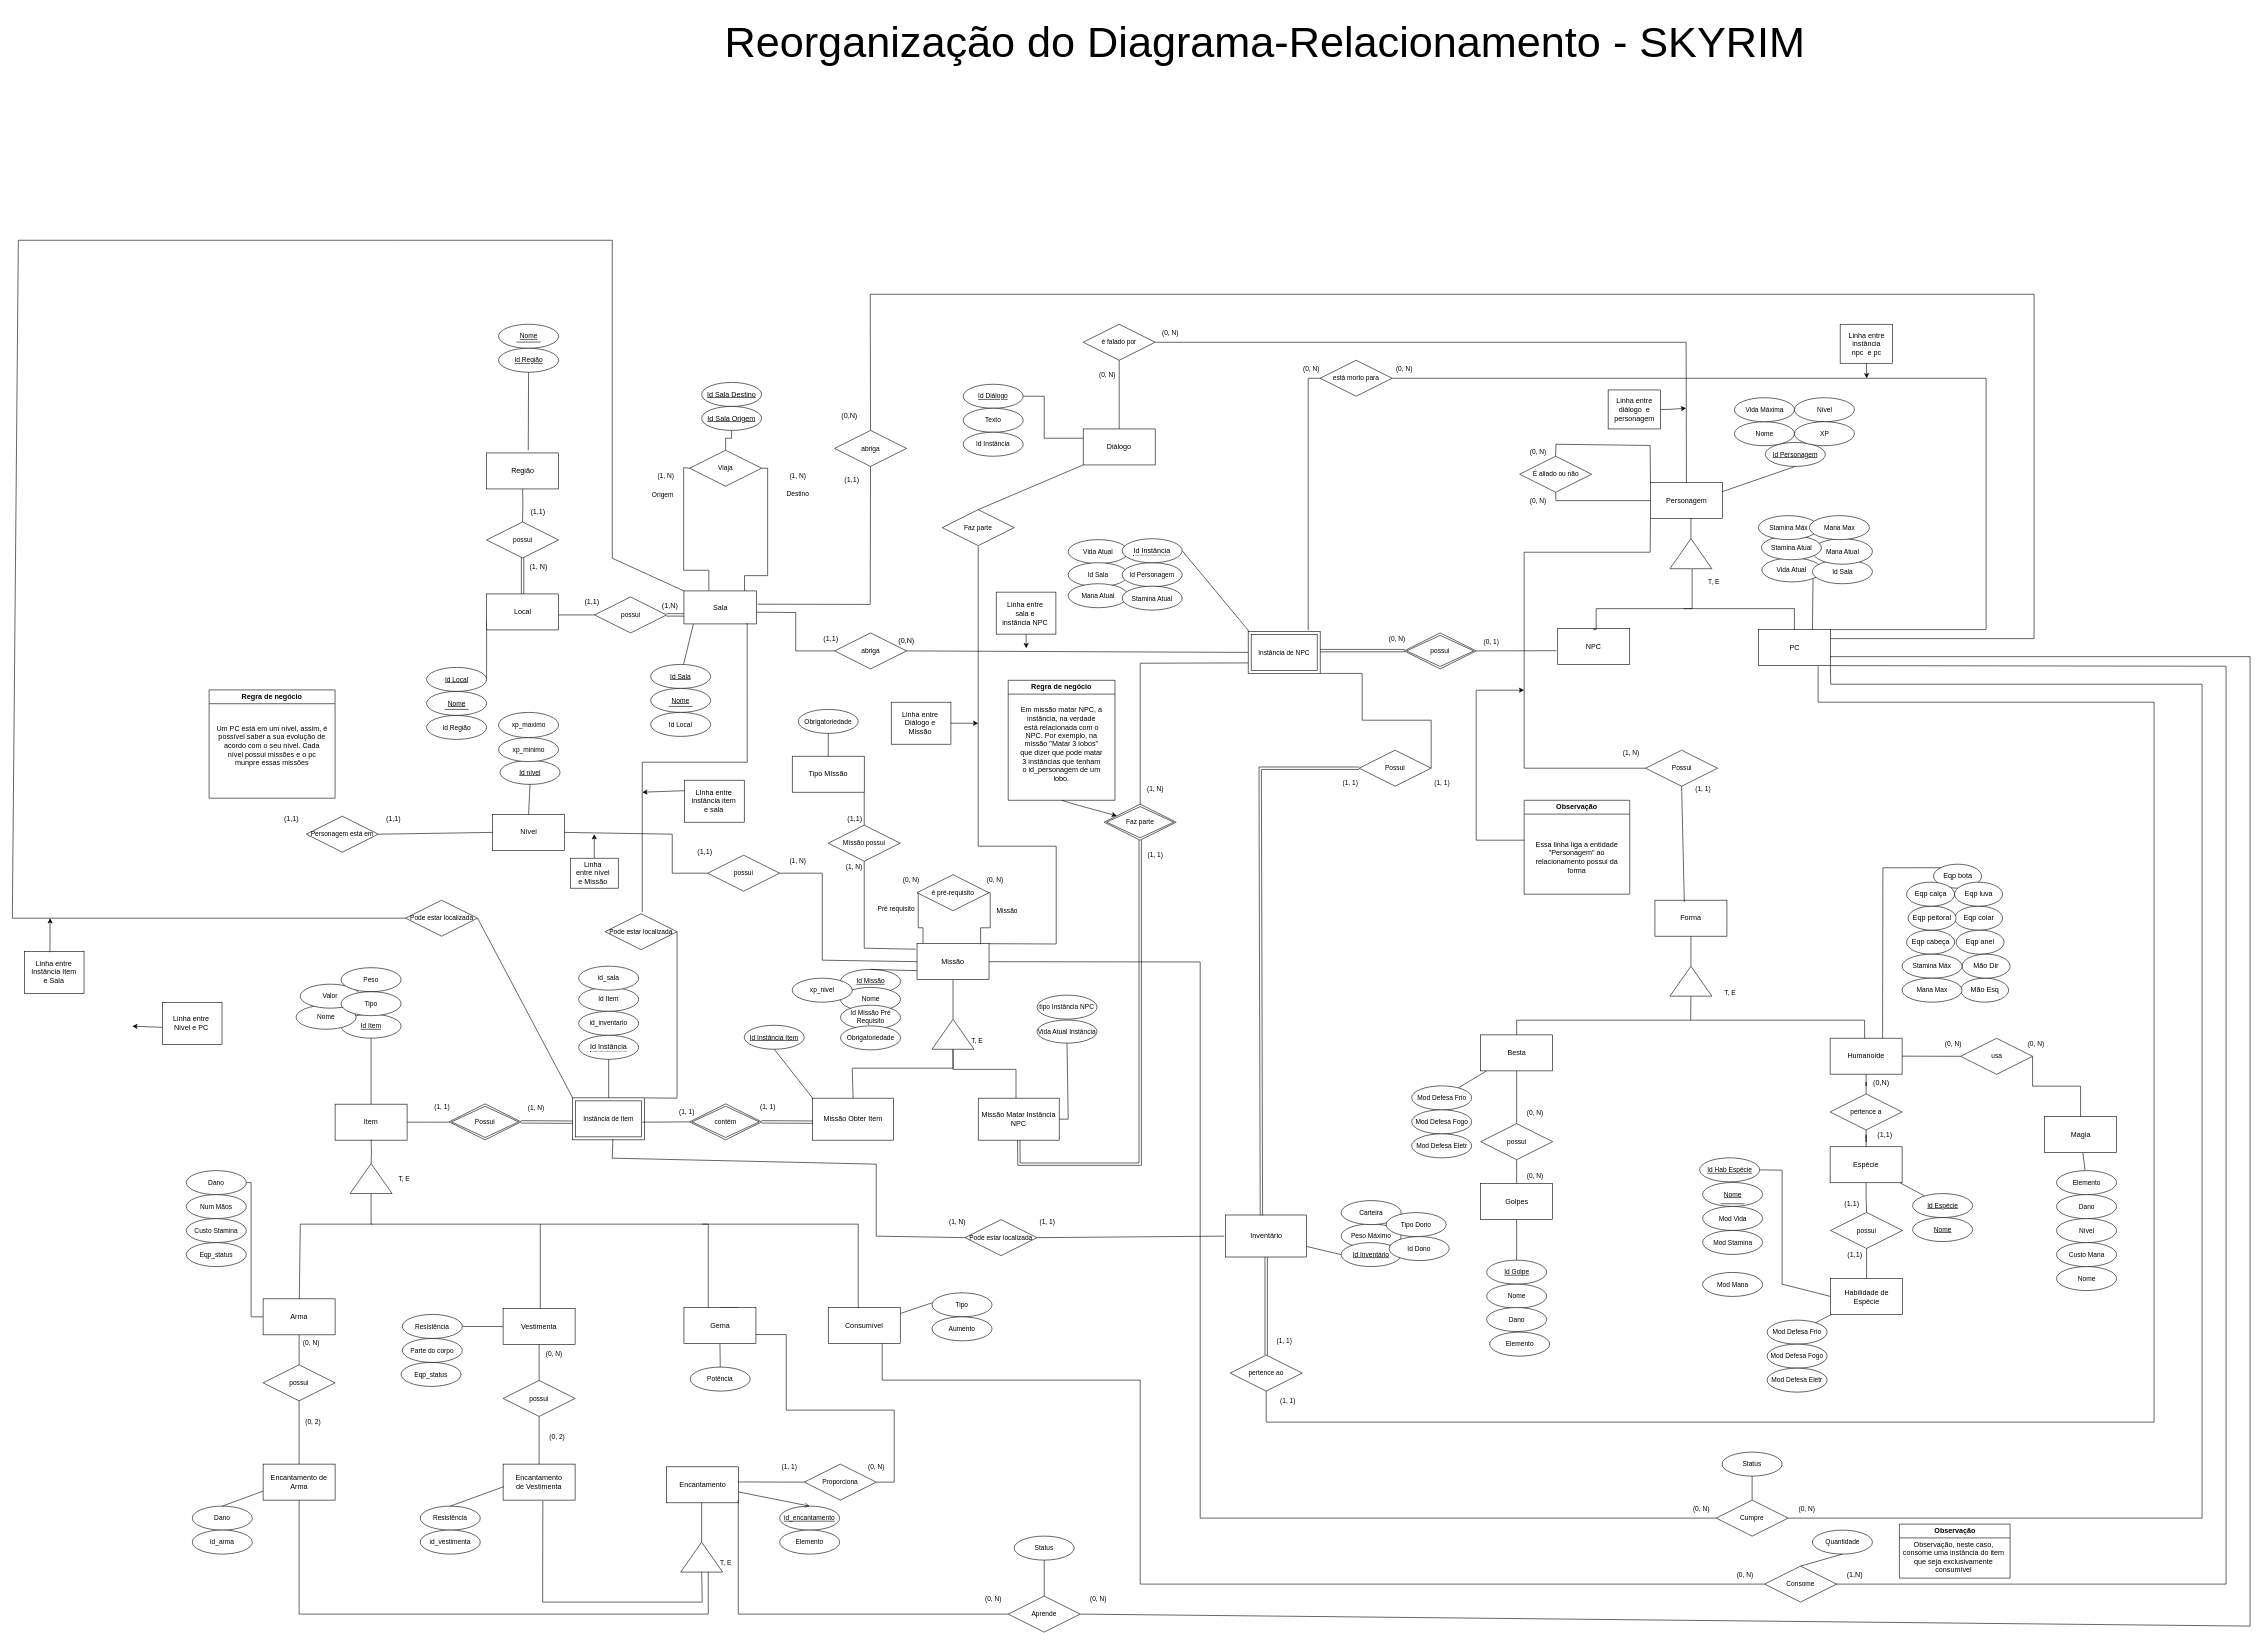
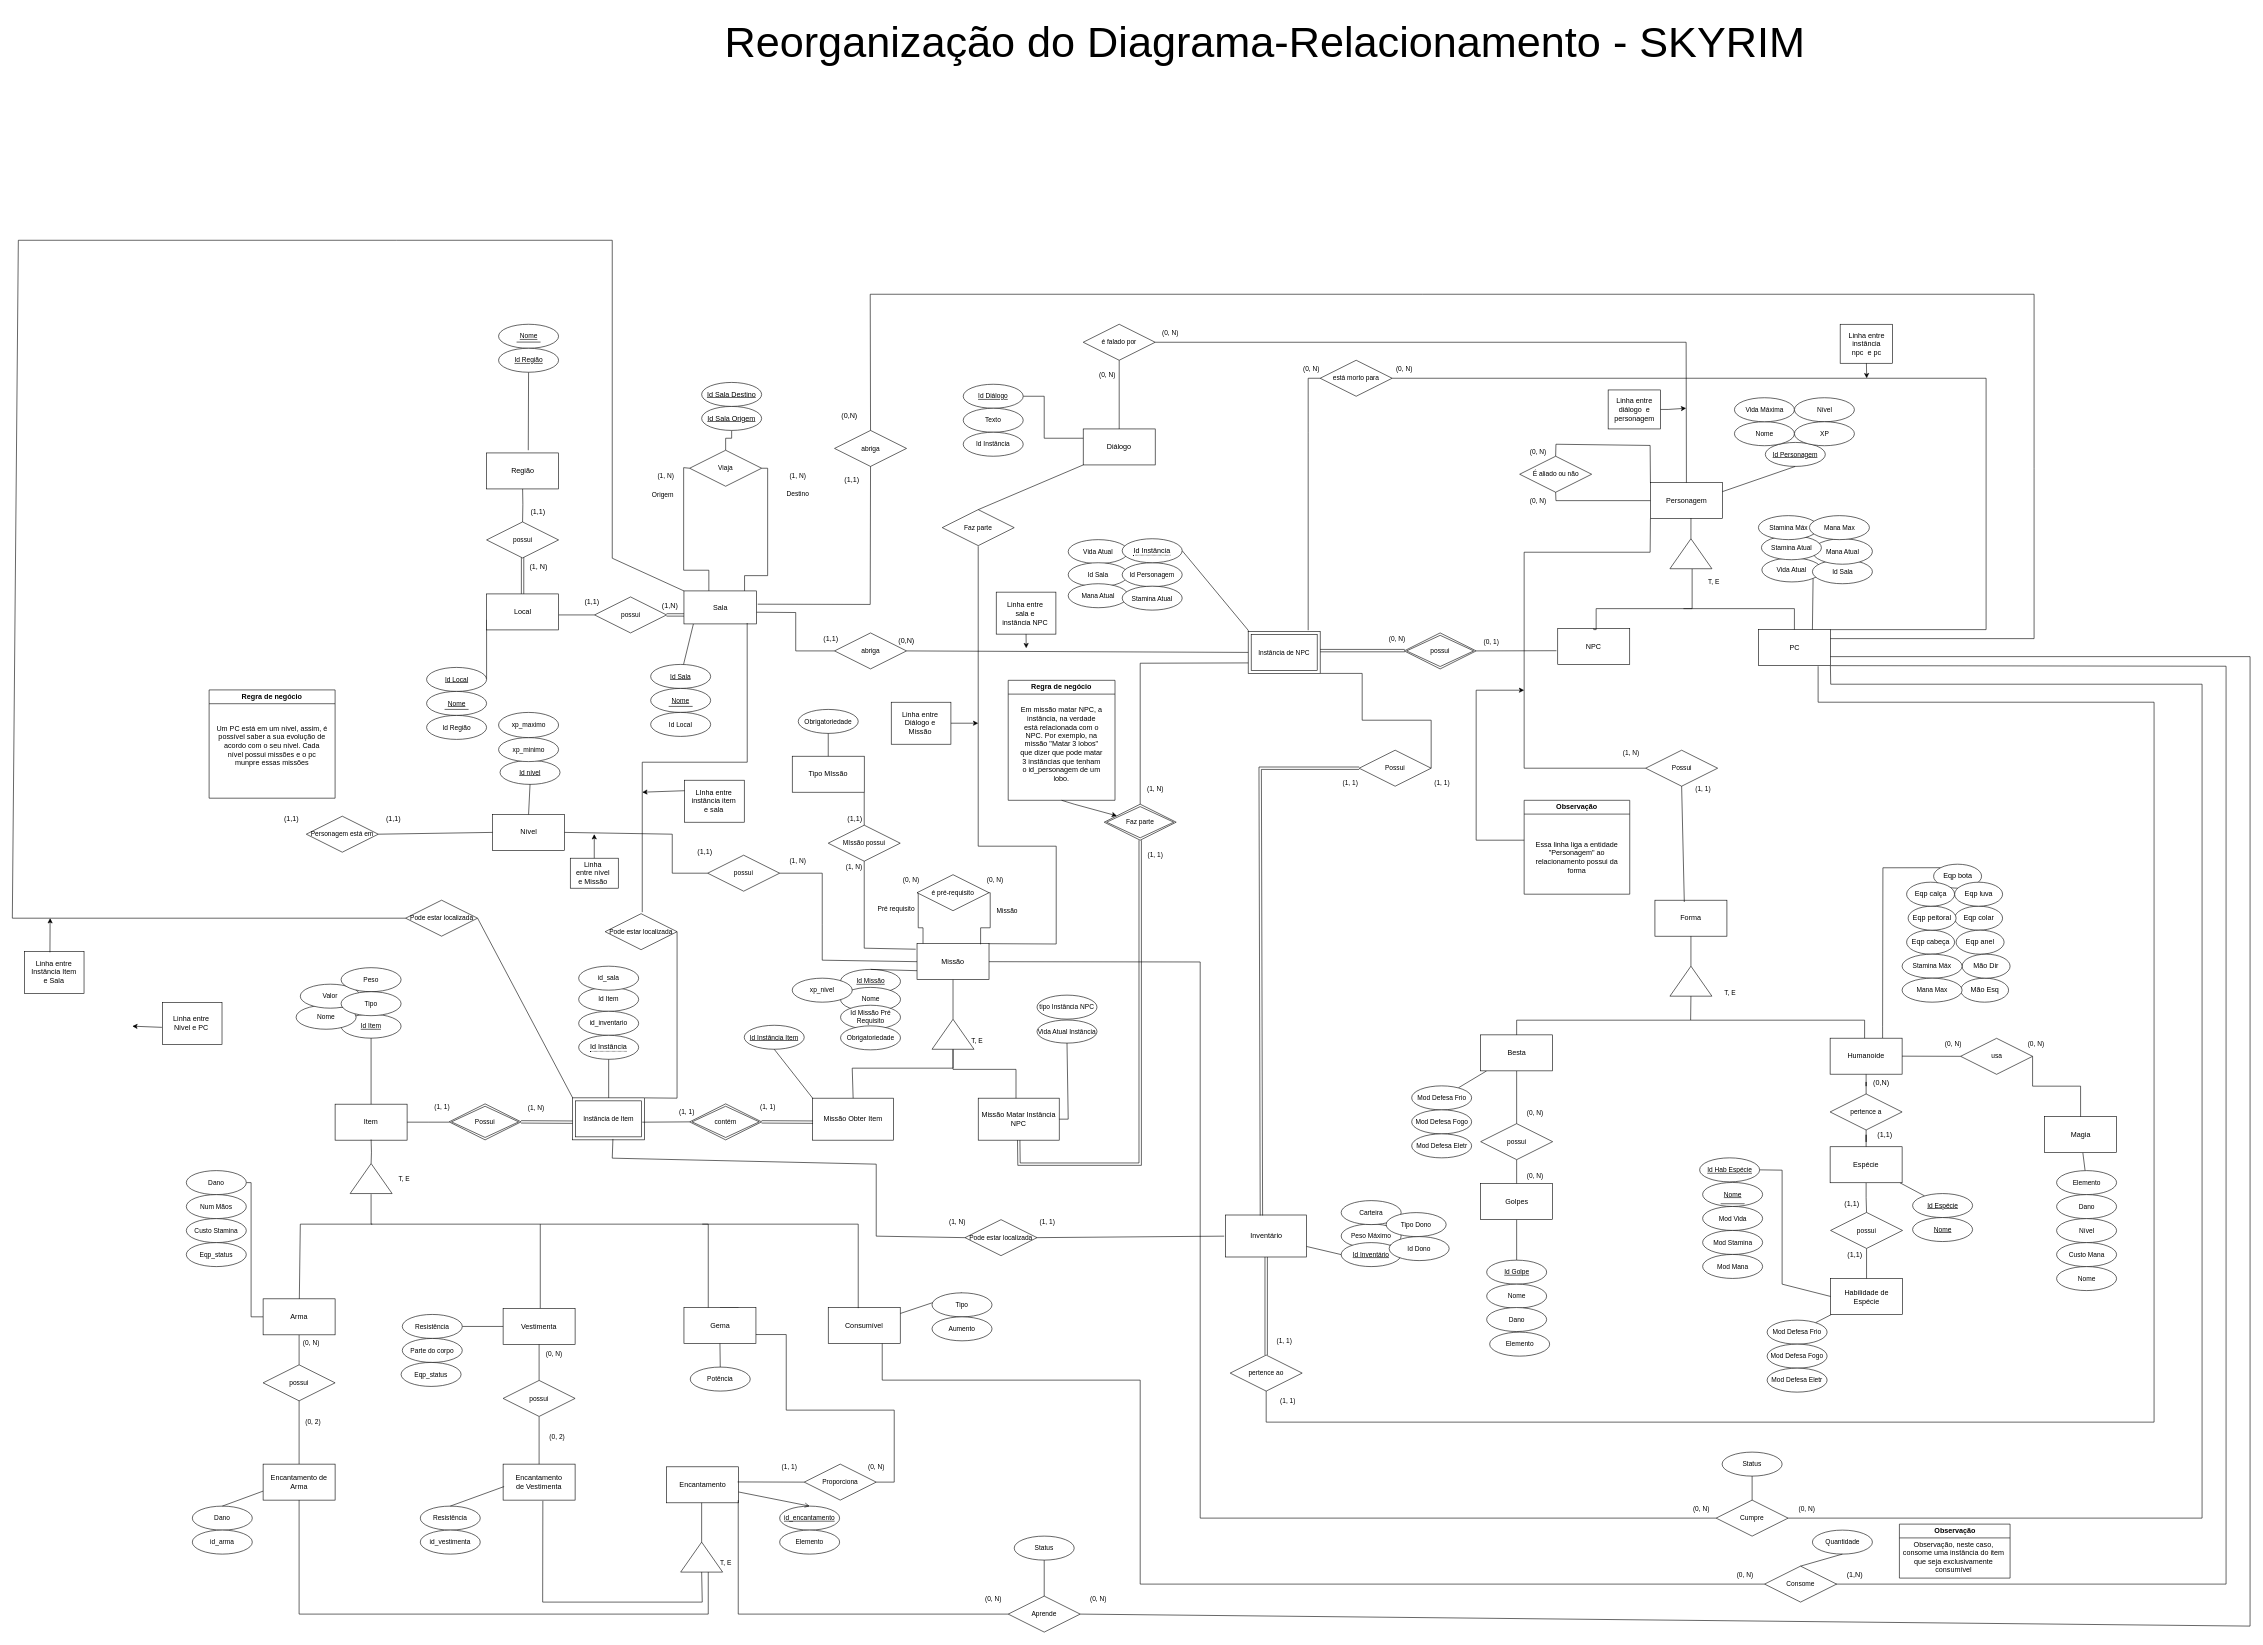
- <mxCell id="85" value="Mod Mana" style="ellipse;whiteSpace=wrap;html=1;align=center;fontFamily=Helvetica;fontSize=11;fontColor=default;" parent="1" vertex="1"><mxGeometry x="2837.5" y="2120.5" width="100" height="40" as="geometry" /></mxCell>
+ <mxCell id="85" value="Mod Mana" style="ellipse;whiteSpace=wrap;html=1;align=center;fontFamily=Helvetica;fontSize=11;fontColor=default;" parent="1" vertex="1"><mxGeometry x="2837.5" y="2090.5" width="100" height="40" as="geometry" /></mxCell>
